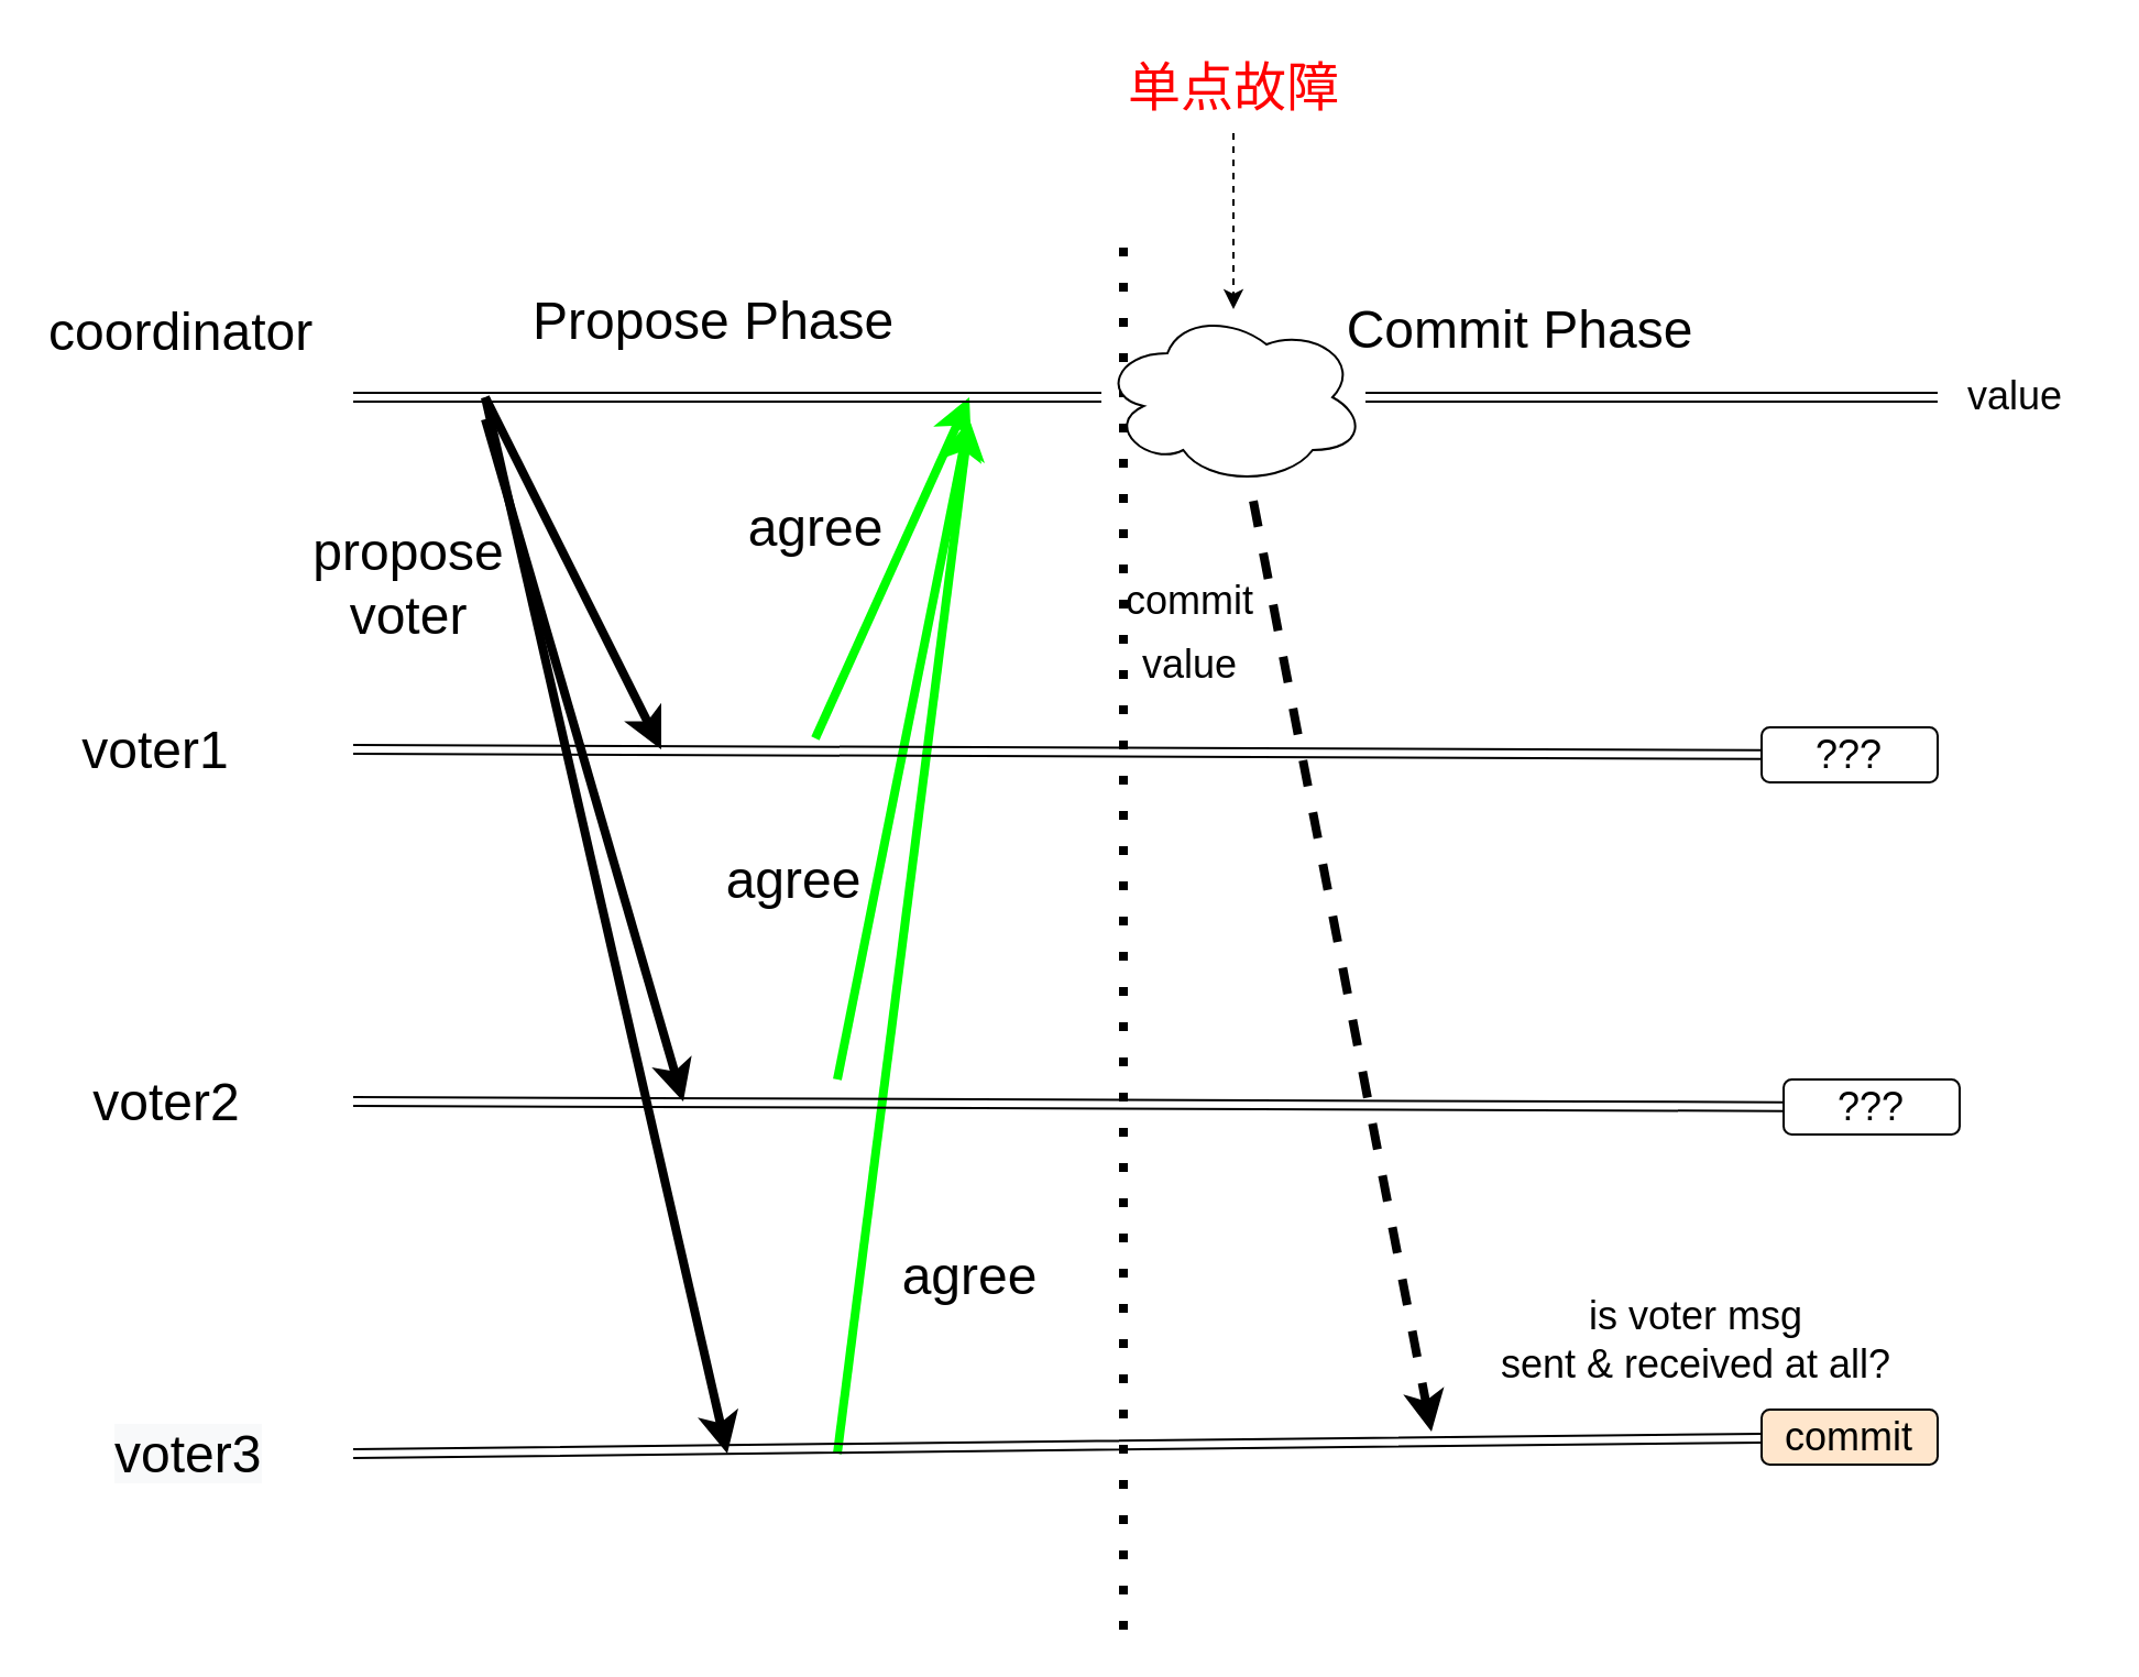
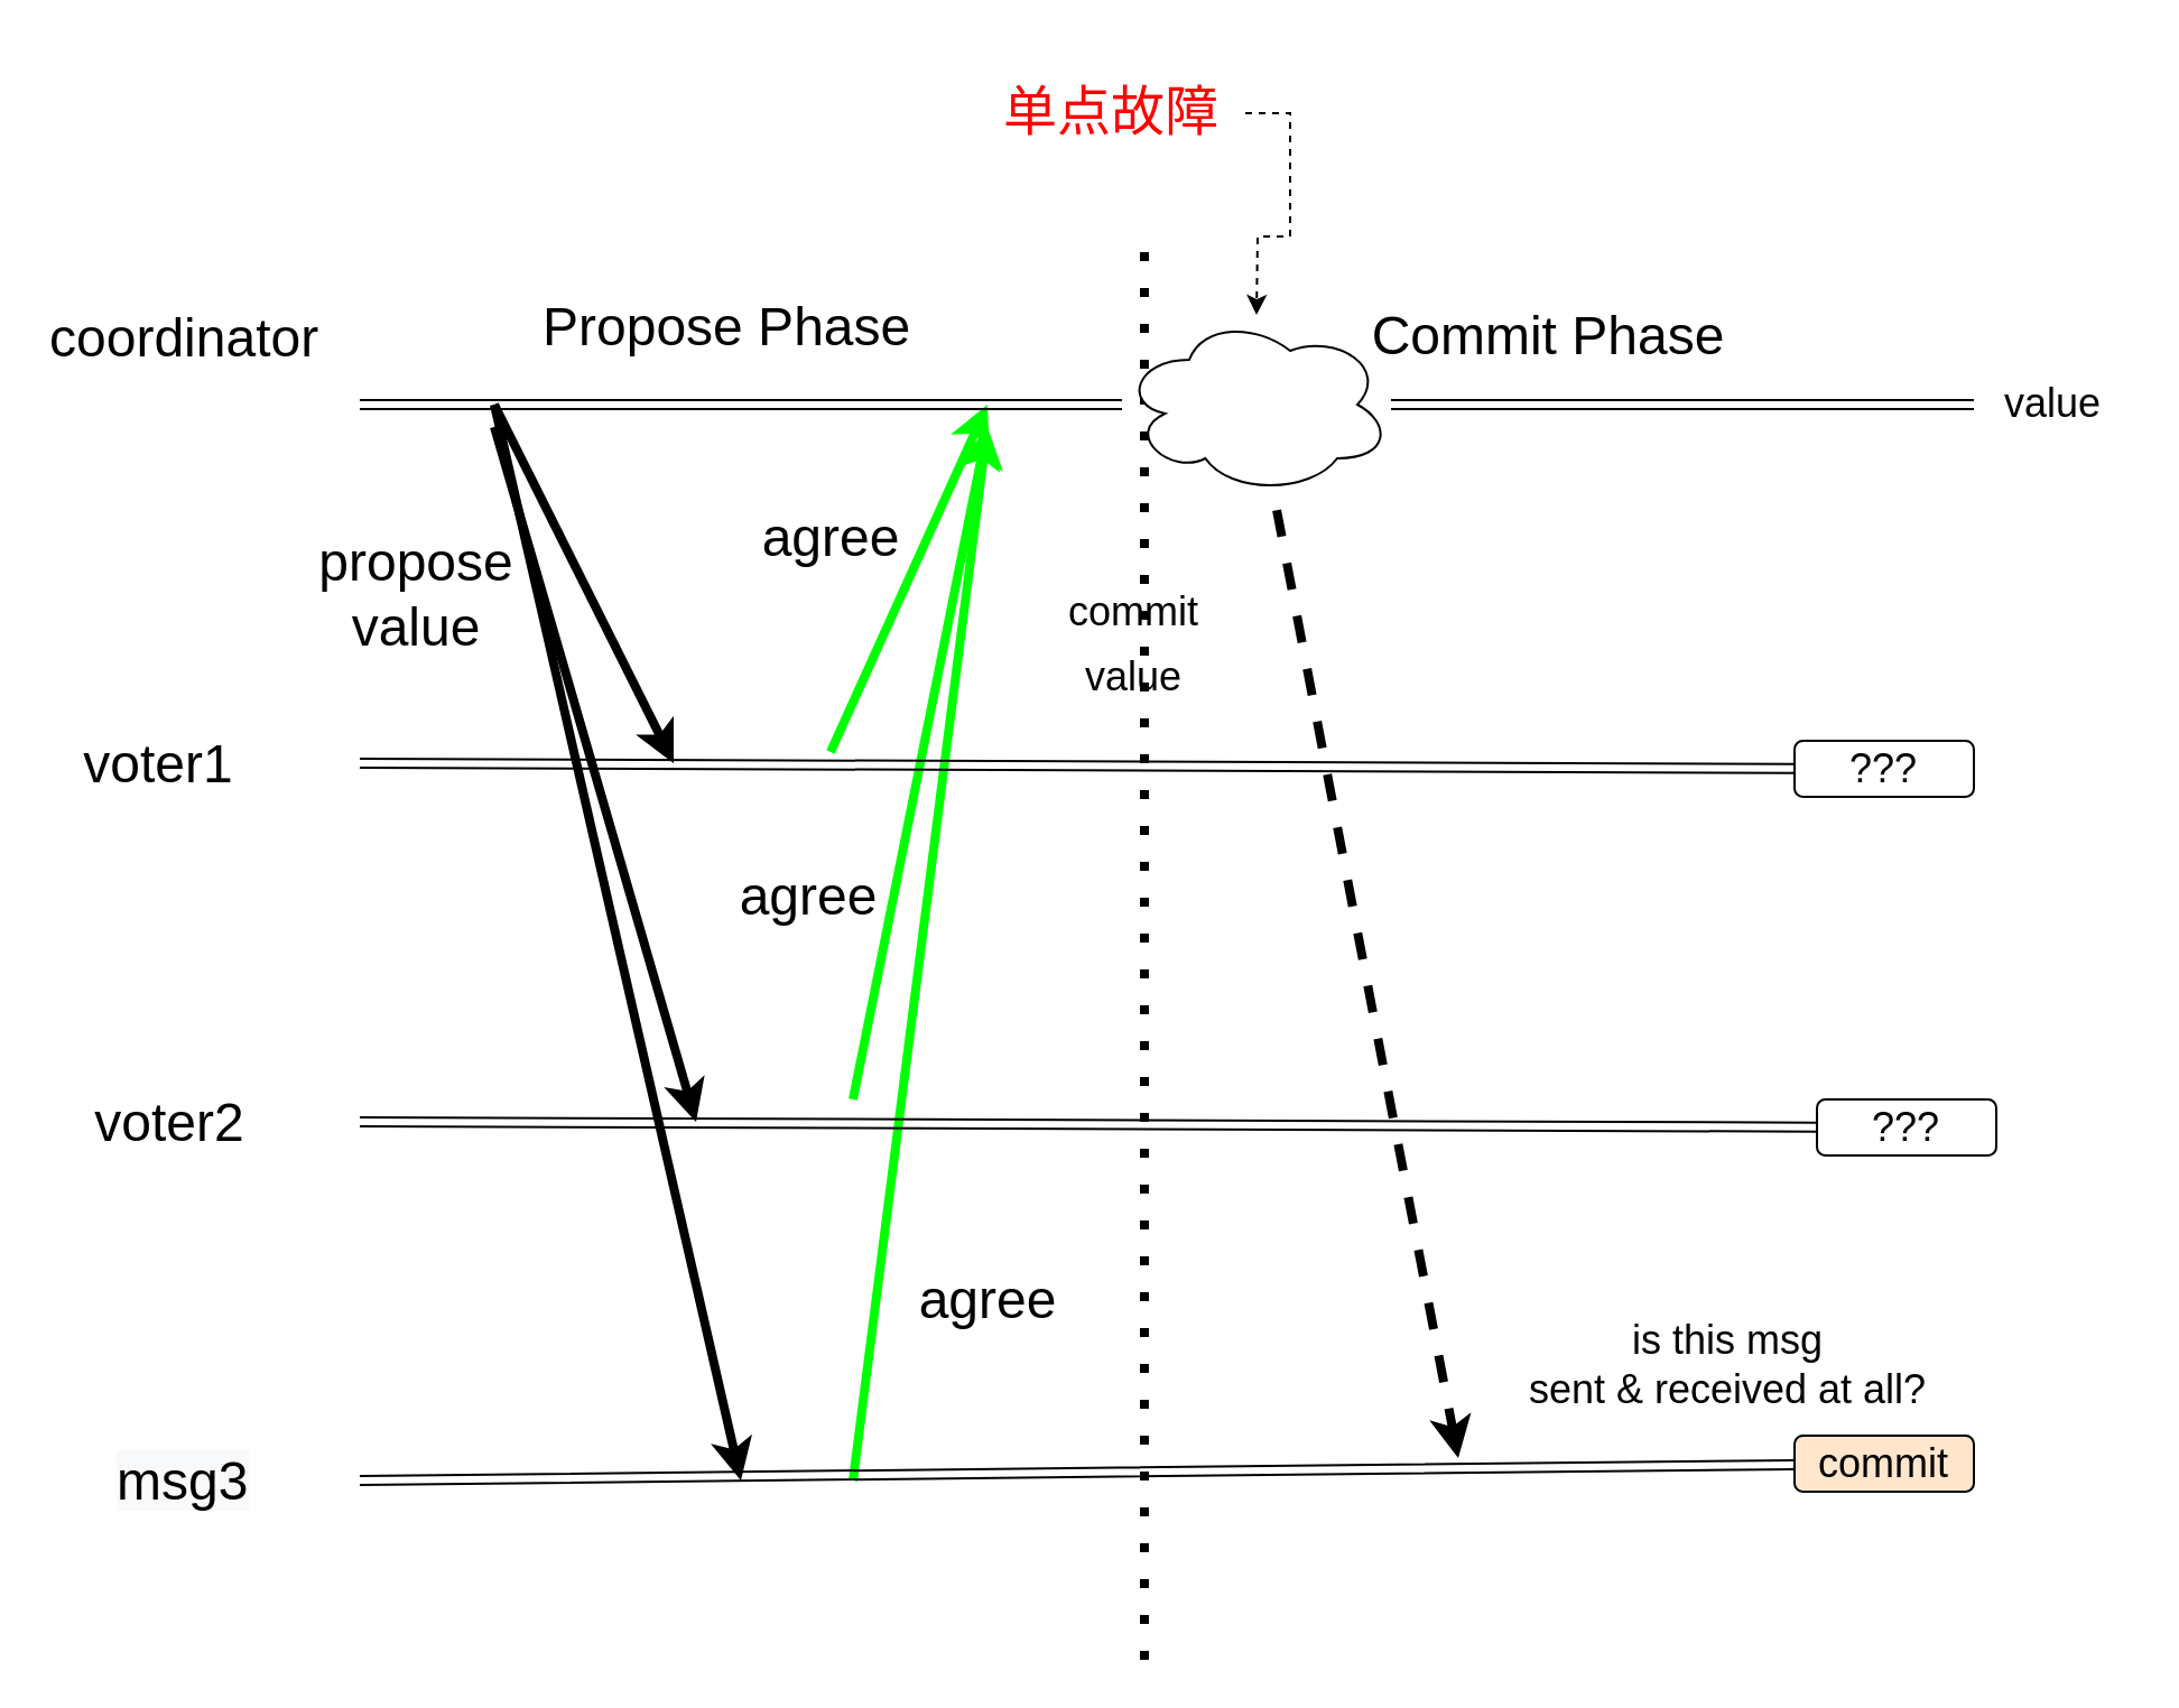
- <mxCell id="34" value="&lt;font color=&quot;#ff0000&quot; style=&quot;font-size: 24px;&quot;&gt;单点故障&lt;/font&gt;" style="text;html=1;align=center;verticalAlign=middle;resizable=0;points=[];autosize=1;strokeColor=none;fillColor=none;fontSize=18;" vertex="1" parent="1"><mxGeometry x="500" y="20" width="120" height="40" as="geometry" /></mxCell>
+ <mxCell id="34" value="&lt;font color=&quot;#ff0000&quot; style=&quot;font-size: 24px;&quot;&gt;单点故障&lt;/font&gt;" style="text;html=1;align=center;verticalAlign=middle;resizable=0;points=[];autosize=1;strokeColor=none;fillColor=none;fontSize=18;" vertex="1" parent="1"><mxGeometry x="435" y="30" width="120" height="40" as="geometry" /></mxCell>
- <mxCell id="12" value="&lt;div&gt;propose&lt;/div&gt;&lt;div&gt;voter&lt;/div&gt;&lt;div&gt;&lt;br&gt;&lt;/div&gt;" style="text;html=1;align=center;verticalAlign=middle;resizable=0;points=[];autosize=1;strokeColor=none;fillColor=none;fontSize=24;" parent="1" vertex="1"><mxGeometry x="130" y="230" width="110" height="100" as="geometry" /></mxCell>
+ <mxCell id="12" value="&lt;div&gt;propose&lt;/div&gt;&lt;div&gt;value&lt;/div&gt;&lt;div&gt;&lt;br&gt;&lt;/div&gt;" style="text;html=1;align=center;verticalAlign=middle;resizable=0;points=[];autosize=1;strokeColor=none;fillColor=none;fontSize=24;" parent="1" vertex="1"><mxGeometry x="130" y="230" width="110" height="100" as="geometry" /></mxCell>
- <mxCell id="21" value="&lt;font style=&quot;&quot;&gt;&lt;font style=&quot;font-size: 18px;&quot;&gt;commit&lt;br&gt;value&lt;/font&gt;&lt;br&gt;&lt;/font&gt;" style="text;html=1;align=center;verticalAlign=middle;resizable=0;points=[];autosize=1;strokeColor=none;fillColor=none;fontSize=24;" parent="1" vertex="1"><mxGeometry x="500" y="250" width="80" height="70" as="geometry" /></mxCell>
+ <mxCell id="21" value="&lt;font style=&quot;&quot;&gt;&lt;font style=&quot;font-size: 18px;&quot;&gt;commit&lt;br&gt;value&lt;/font&gt;&lt;br&gt;&lt;/font&gt;" style="text;html=1;align=center;verticalAlign=middle;resizable=0;points=[];autosize=1;strokeColor=none;fillColor=none;fontSize=24;" parent="1" vertex="1"><mxGeometry x="465" y="250" width="80" height="70" as="geometry" /></mxCell>
- <mxCell id="26" value="&lt;div&gt;is voter msg&lt;/div&gt;&lt;div&gt;sent &amp;amp; received at all?&lt;/div&gt;&lt;div&gt;&lt;br&gt;&lt;/div&gt;" style="text;html=1;align=center;verticalAlign=middle;resizable=0;points=[];autosize=1;strokeColor=none;fillColor=none;fontSize=18;" vertex="1" parent="1"><mxGeometry x="670" y="580" width="200" height="80" as="geometry" /></mxCell>
+ <mxCell id="26" value="&lt;div&gt;is this msg&lt;/div&gt;&lt;div&gt;sent &amp;amp; received at all?&lt;/div&gt;&lt;div&gt;&lt;br&gt;&lt;/div&gt;" style="text;html=1;align=center;verticalAlign=middle;resizable=0;points=[];autosize=1;strokeColor=none;fillColor=none;fontSize=18;" vertex="1" parent="1"><mxGeometry x="670" y="580" width="200" height="80" as="geometry" /></mxCell>
- <mxCell id="11" value="&lt;span style=&quot;color: rgb(0, 0, 0); font-family: Helvetica; font-size: 24px; font-style: normal; font-variant-ligatures: normal; font-variant-caps: normal; font-weight: 400; letter-spacing: normal; orphans: 2; text-align: center; text-indent: 0px; text-transform: none; widows: 2; word-spacing: 0px; -webkit-text-stroke-width: 0px; background-color: rgb(248, 249, 250); text-decoration-thickness: initial; text-decoration-style: initial; text-decoration-color: initial; float: none; display: inline !important;&quot;&gt;voter3&lt;/span&gt;" style="text;whiteSpace=wrap;html=1;fontSize=24;" parent="1" vertex="1"><mxGeometry x="50" y="640" width="100" height="50" as="geometry" /></mxCell>
+ <mxCell id="11" value="&lt;span style=&quot;color: rgb(0, 0, 0); font-family: Helvetica; font-size: 24px; font-style: normal; font-variant-ligatures: normal; font-variant-caps: normal; font-weight: 400; letter-spacing: normal; orphans: 2; text-align: center; text-indent: 0px; text-transform: none; widows: 2; word-spacing: 0px; -webkit-text-stroke-width: 0px; background-color: rgb(248, 249, 250); text-decoration-thickness: initial; text-decoration-style: initial; text-decoration-color: initial; float: none; display: inline !important;&quot;&gt;msg3&lt;/span&gt;" style="text;whiteSpace=wrap;html=1;fontSize=24;" parent="1" vertex="1"><mxGeometry x="50" y="640" width="100" height="50" as="geometry" /></mxCell>
